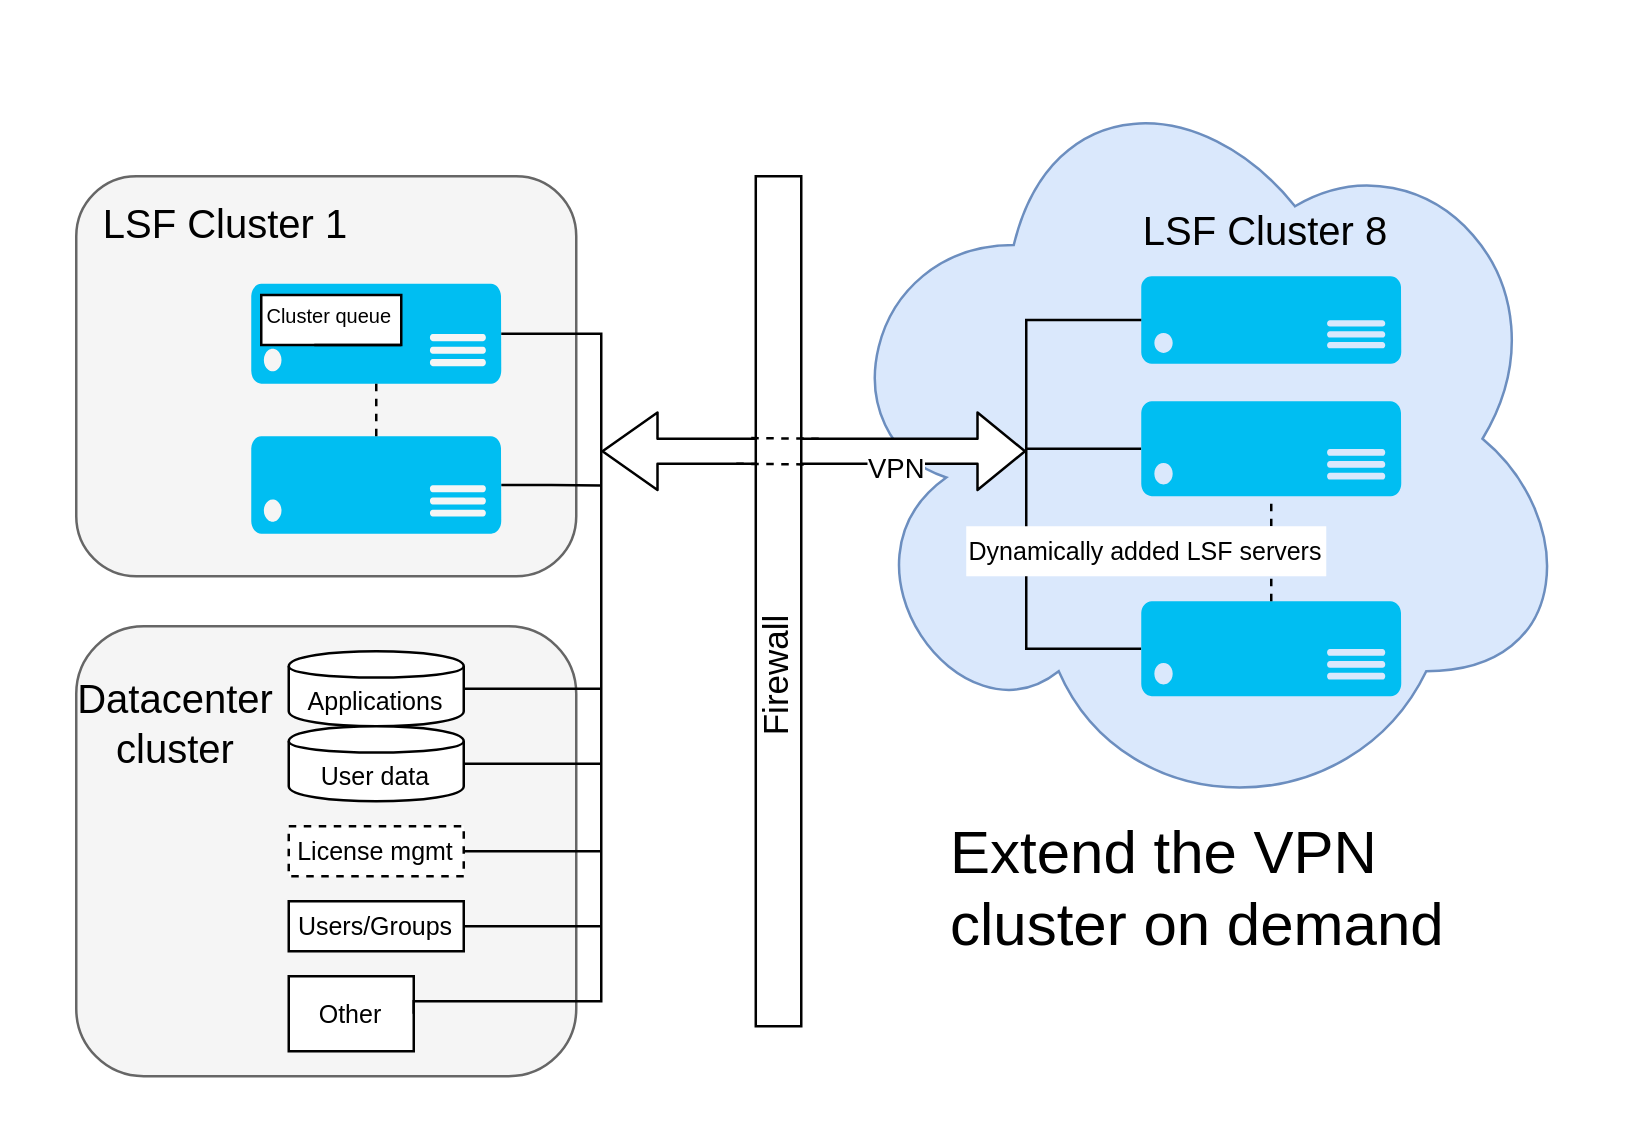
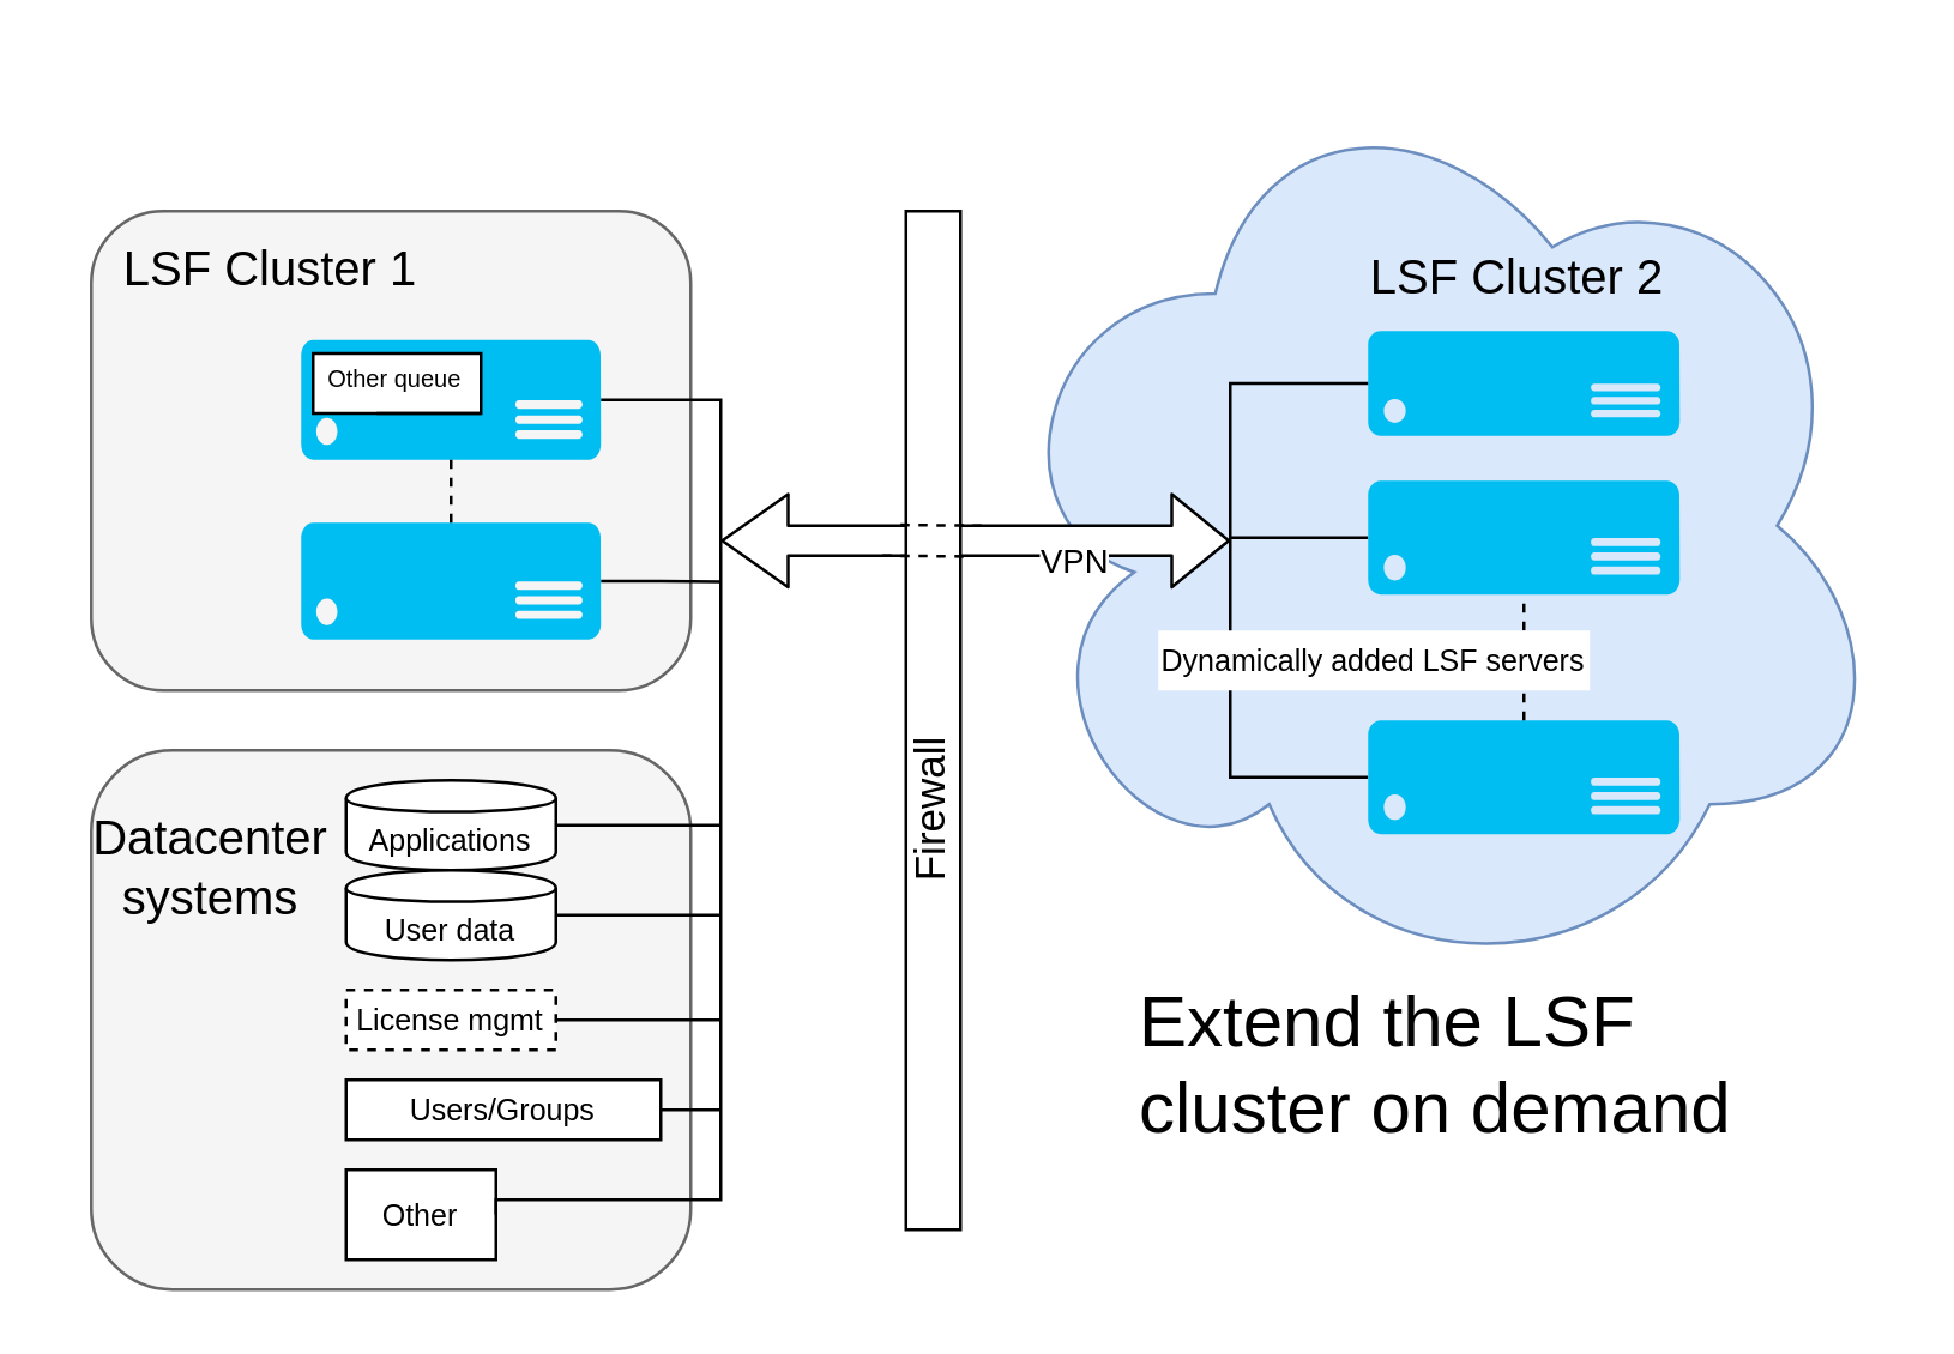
- <mxCell id="5" value="LSF Cluster 8" style="text;html=1;strokeColor=none;fillColor=none;align=center;verticalAlign=middle;whiteSpace=wrap;rounded=0;fontSize=16;" parent="1" vertex="1"><mxGeometry x="456" y="90" width="100" height="3" as="geometry" /></mxCell>
+ <mxCell id="5" value="LSF Cluster 2" style="text;html=1;strokeColor=none;fillColor=none;align=center;verticalAlign=middle;whiteSpace=wrap;rounded=0;fontSize=16;" parent="1" vertex="1"><mxGeometry x="456" y="90" width="100" height="3" as="geometry" /></mxCell>
- <mxCell id="38" value="&lt;font style=&quot;font-size: 8px&quot;&gt;Cluster queue&lt;/font&gt;" style="text;html=1;strokeColor=none;fillColor=none;align=center;verticalAlign=middle;whiteSpace=wrap;rounded=0;" parent="1" vertex="1"><mxGeometry x="103" y="114.5" width="57" height="20" as="geometry" /></mxCell>
+ <mxCell id="38" value="&lt;font style=&quot;font-size: 8px&quot;&gt;Other queue&lt;/font&gt;" style="text;html=1;strokeColor=none;fillColor=none;align=center;verticalAlign=middle;whiteSpace=wrap;rounded=0;" parent="1" vertex="1"><mxGeometry x="103" y="114.5" width="57" height="20" as="geometry" /></mxCell>
- <mxCell id="35" value="Datacenter cluster" style="text;html=1;strokeColor=none;fillColor=none;align=center;verticalAlign=middle;whiteSpace=wrap;rounded=0;fontSize=16;" parent="1" vertex="1"><mxGeometry x="20" y="287" width="100" height="3" as="geometry" /></mxCell>
+ <mxCell id="35" value="Datacenter systems" style="text;html=1;strokeColor=none;fillColor=none;align=center;verticalAlign=middle;whiteSpace=wrap;rounded=0;fontSize=16;" parent="1" vertex="1"><mxGeometry x="20" y="287" width="100" height="3" as="geometry" /></mxCell>
- <mxCell id="39" value="&lt;font style=&quot;font-size: 24px&quot;&gt;Extend the VPN cluster on demand&lt;/font&gt;" style="text;html=1;strokeColor=none;fillColor=none;align=left;verticalAlign=middle;whiteSpace=wrap;rounded=0;fontSize=20;" parent="1" vertex="1"><mxGeometry x="378" y="320" width="204" height="70" as="geometry" /></mxCell>
+ <mxCell id="39" value="&lt;font style=&quot;font-size: 24px&quot;&gt;Extend the LSF cluster on demand&lt;/font&gt;" style="text;html=1;strokeColor=none;fillColor=none;align=left;verticalAlign=middle;whiteSpace=wrap;rounded=0;fontSize=20;" parent="1" vertex="1"><mxGeometry x="378" y="320" width="204" height="70" as="geometry" /></mxCell>
- <mxCell id="32" value="&lt;font style=&quot;font-size: 10px&quot;&gt;Users/Groups&lt;/font&gt;" style="rounded=0;whiteSpace=wrap;html=1;fillColor=#FFFFFF;" parent="1" vertex="1"><mxGeometry x="115" y="360" width="70" height="20" as="geometry" /></mxCell>
+ <mxCell id="32" value="&lt;font style=&quot;font-size: 10px&quot;&gt;Users/Groups&lt;/font&gt;" style="rounded=0;whiteSpace=wrap;html=1;fillColor=#FFFFFF;" parent="1" vertex="1"><mxGeometry x="115" y="360" width="105" height="20" as="geometry" /></mxCell>
